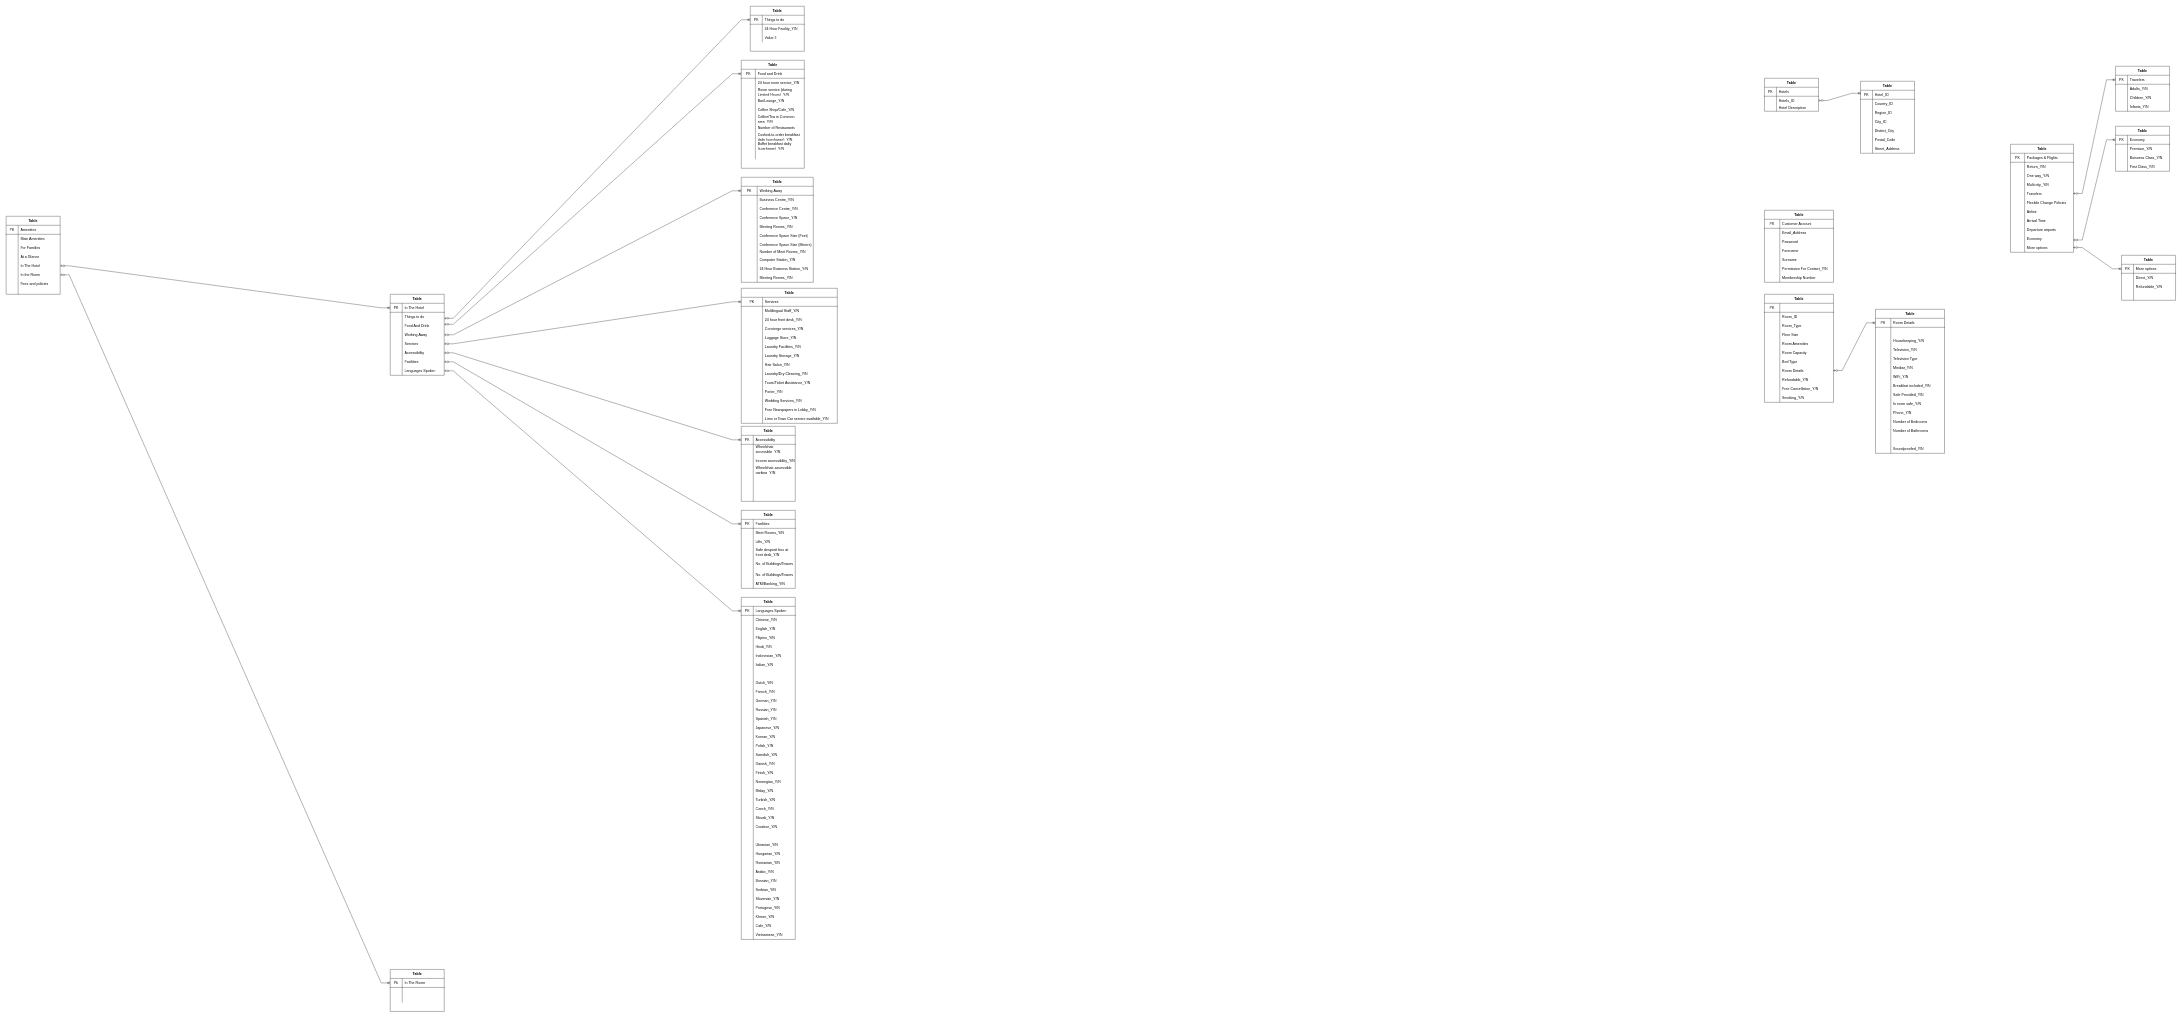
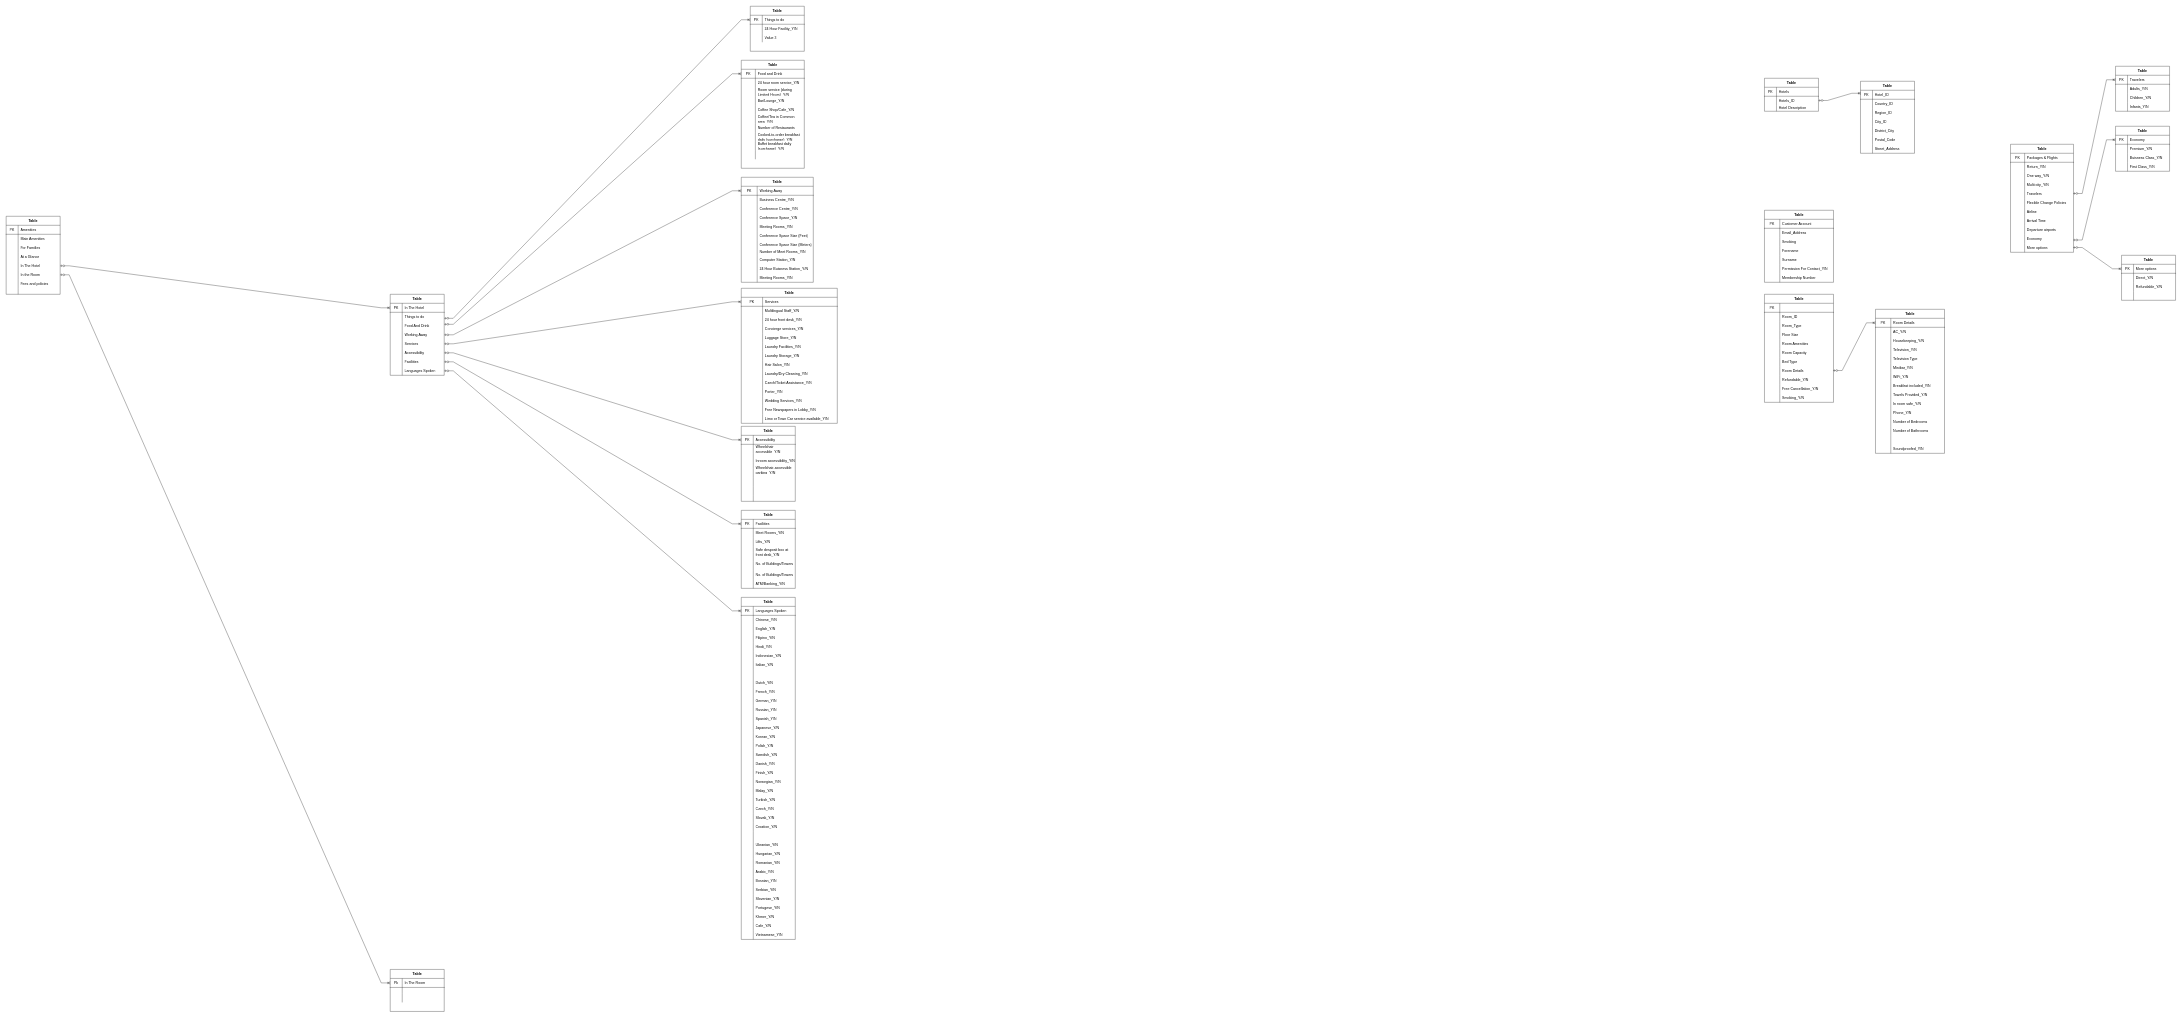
- <mxCell id="256" value="Password" style="shape=partialRectangle;html=1;whiteSpace=wrap;connectable=0;fillColor=none;top=0;left=0;bottom=0;right=0;align=left;spacingLeft=6;overflow=hidden;pointerEvents=1;" parent="254" vertex="1"><mxGeometry x="51" width="179" height="30" as="geometry"><mxRectangle width="179" height="30" as="alternateBounds" /></mxGeometry></mxCell>
+ <mxCell id="256" value="Smoking" style="shape=partialRectangle;html=1;whiteSpace=wrap;connectable=0;fillColor=none;top=0;left=0;bottom=0;right=0;align=left;spacingLeft=6;overflow=hidden;pointerEvents=1;" parent="254" vertex="1"><mxGeometry x="51" width="179" height="30" as="geometry"><mxRectangle width="179" height="30" as="alternateBounds" /></mxGeometry></mxCell>
+ <mxCell id="308" value="AC_Y/N" style="shape=partialRectangle;html=1;whiteSpace=wrap;connectable=0;fillColor=none;top=0;left=0;bottom=0;right=0;align=left;spacingLeft=6;overflow=hidden;pointerEvents=1;" parent="306" vertex="1"><mxGeometry x="51" width="179" height="30" as="geometry"><mxRectangle width="179" height="30" as="alternateBounds" /></mxGeometry></mxCell>
- <mxCell id="434" value="Tours/Ticket Assistance_Y/N" style="shape=partialRectangle;html=1;whiteSpace=wrap;connectable=0;fillColor=none;top=0;left=0;bottom=0;right=0;align=left;spacingLeft=6;overflow=hidden;pointerEvents=1;" vertex="1" parent="432"><mxGeometry x="71" width="249" height="30" as="geometry"><mxRectangle width="249" height="30" as="alternateBounds" /></mxGeometry></mxCell>
+ <mxCell id="434" value="Czech/Ticket Assistance_Y/N" style="shape=partialRectangle;html=1;whiteSpace=wrap;connectable=0;fillColor=none;top=0;left=0;bottom=0;right=0;align=left;spacingLeft=6;overflow=hidden;pointerEvents=1;" vertex="1" parent="432"><mxGeometry x="71" width="249" height="30" as="geometry"><mxRectangle width="249" height="30" as="alternateBounds" /></mxGeometry></mxCell>
- <mxCell id="329" value="Safe Provided_Y/N" style="shape=partialRectangle;html=1;whiteSpace=wrap;connectable=0;fillColor=none;top=0;left=0;bottom=0;right=0;align=left;spacingLeft=6;overflow=hidden;pointerEvents=1;" parent="327" vertex="1"><mxGeometry x="51" width="179" height="30" as="geometry"><mxRectangle width="179" height="30" as="alternateBounds" /></mxGeometry></mxCell>
+ <mxCell id="329" value="Towels Provided_Y/N" style="shape=partialRectangle;html=1;whiteSpace=wrap;connectable=0;fillColor=none;top=0;left=0;bottom=0;right=0;align=left;spacingLeft=6;overflow=hidden;pointerEvents=1;" parent="327" vertex="1"><mxGeometry x="51" width="179" height="30" as="geometry"><mxRectangle width="179" height="30" as="alternateBounds" /></mxGeometry></mxCell>
